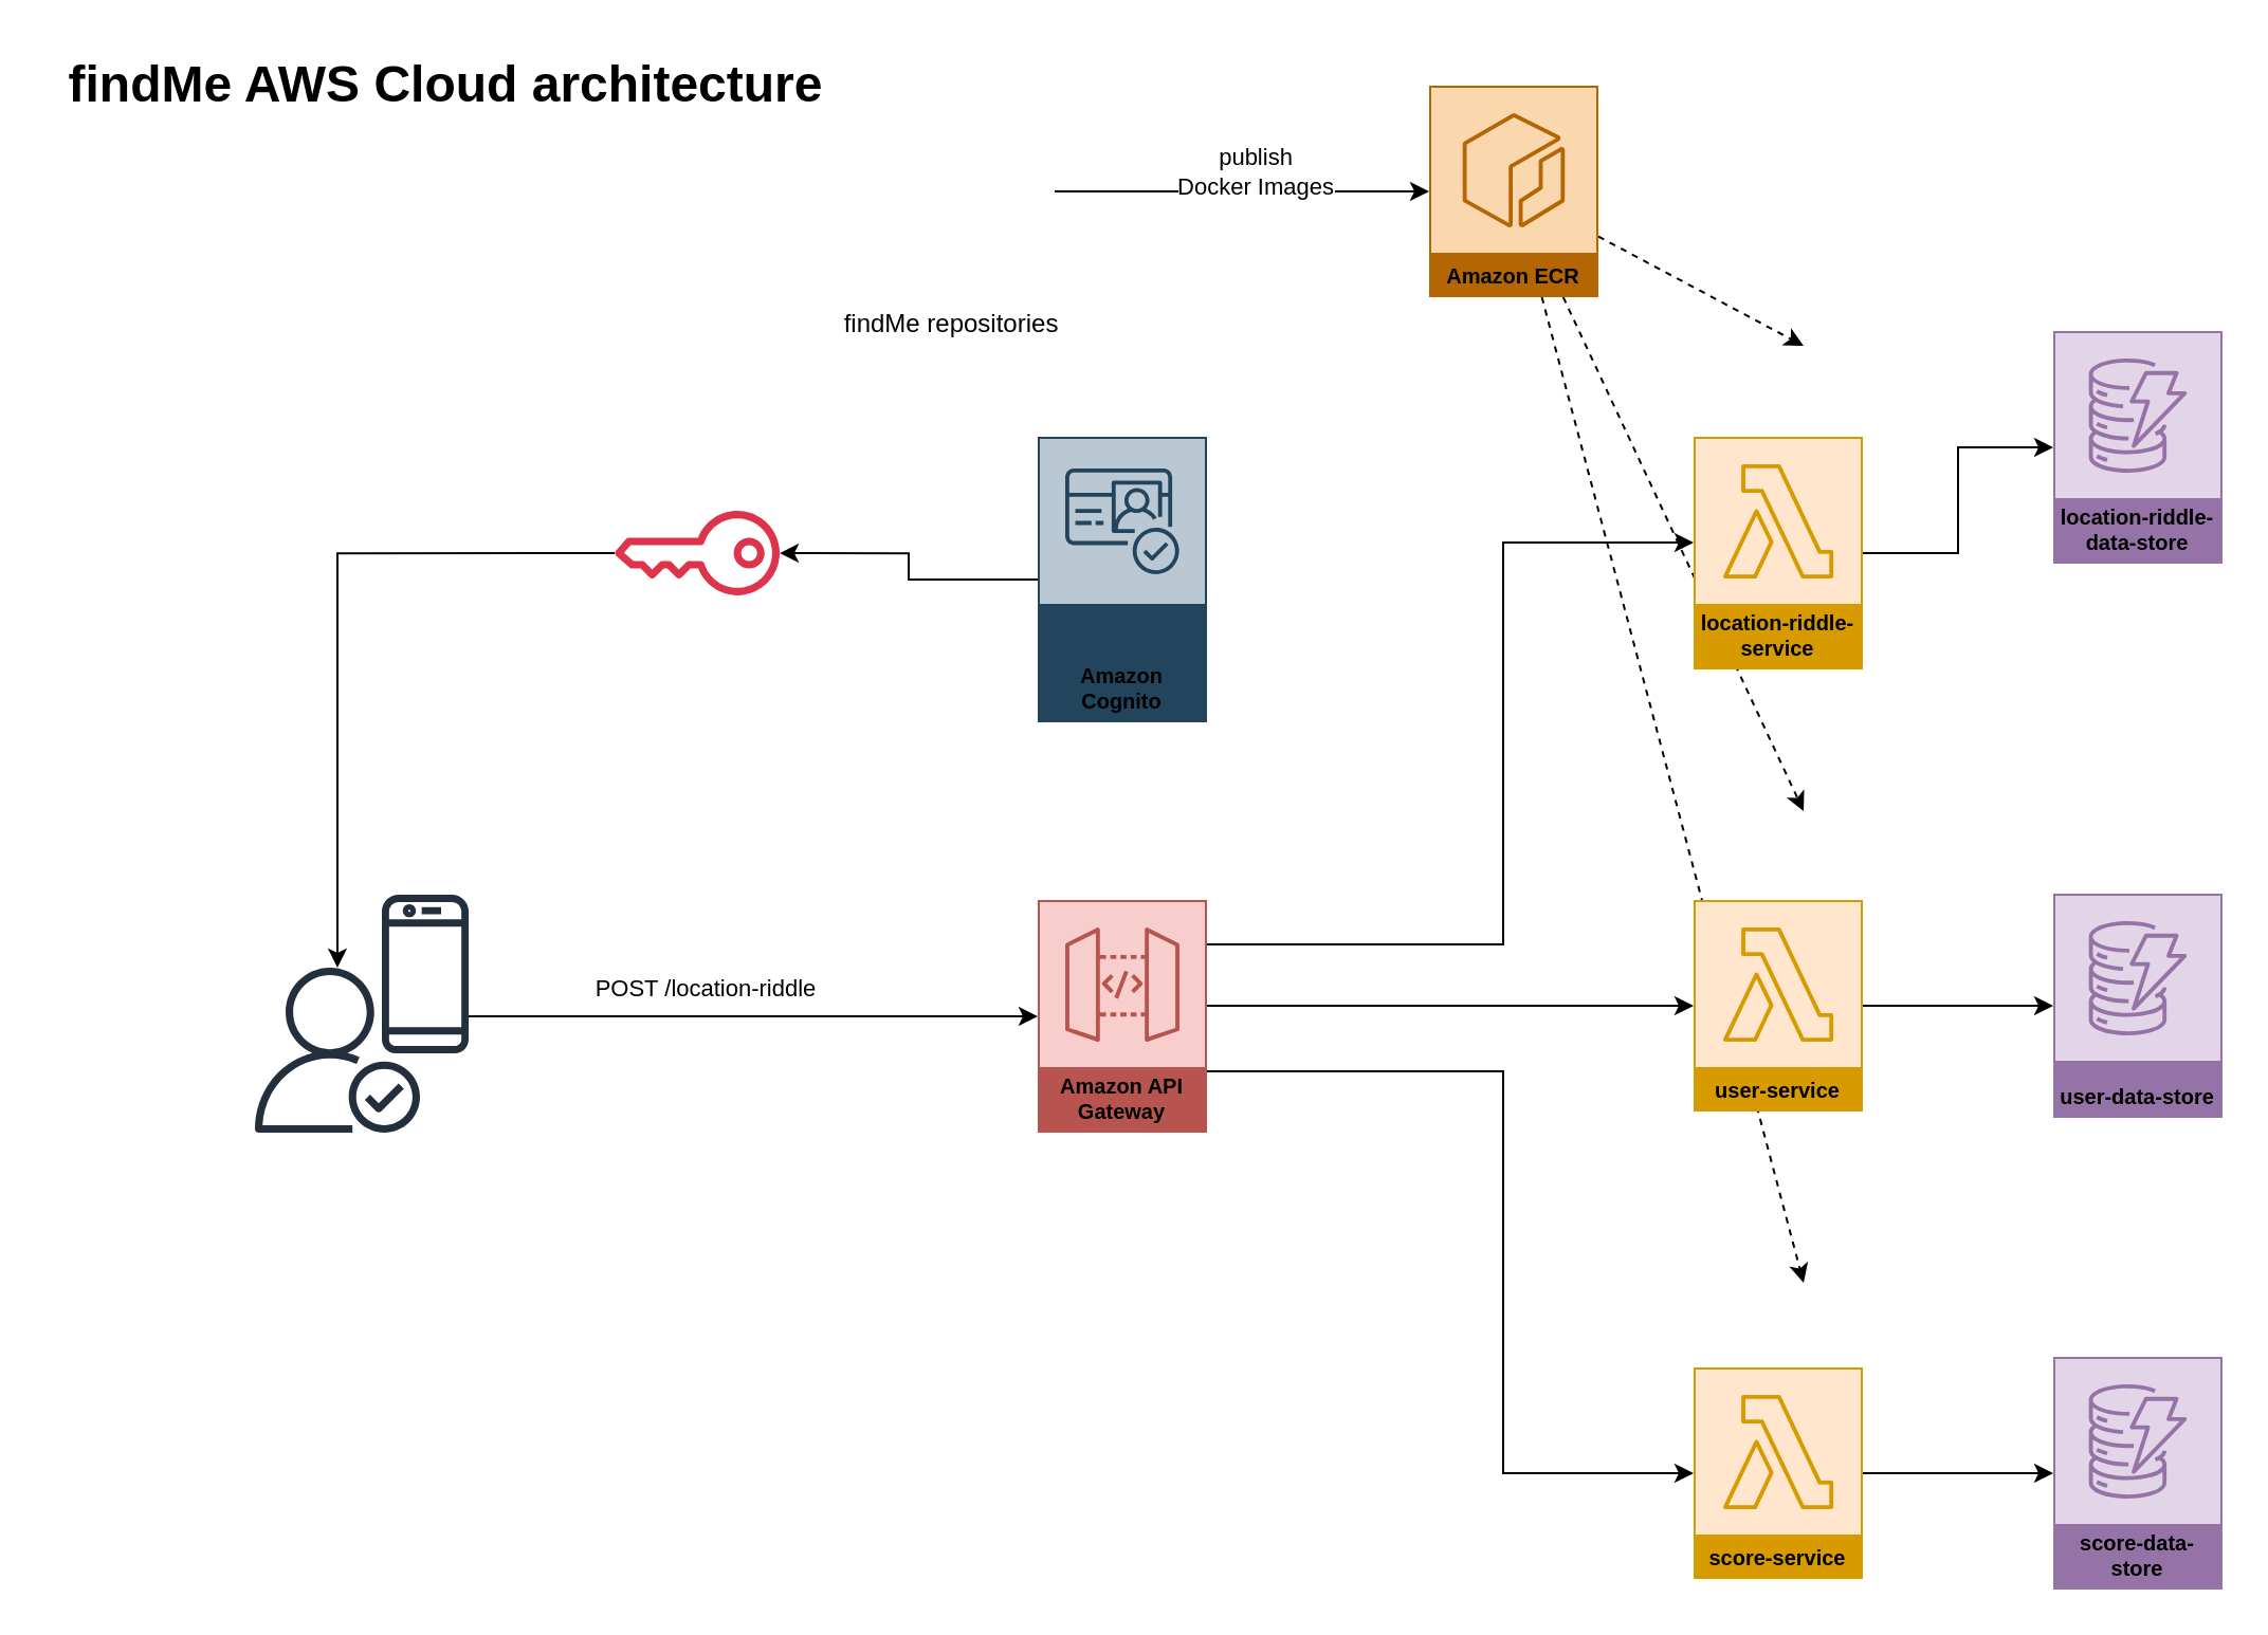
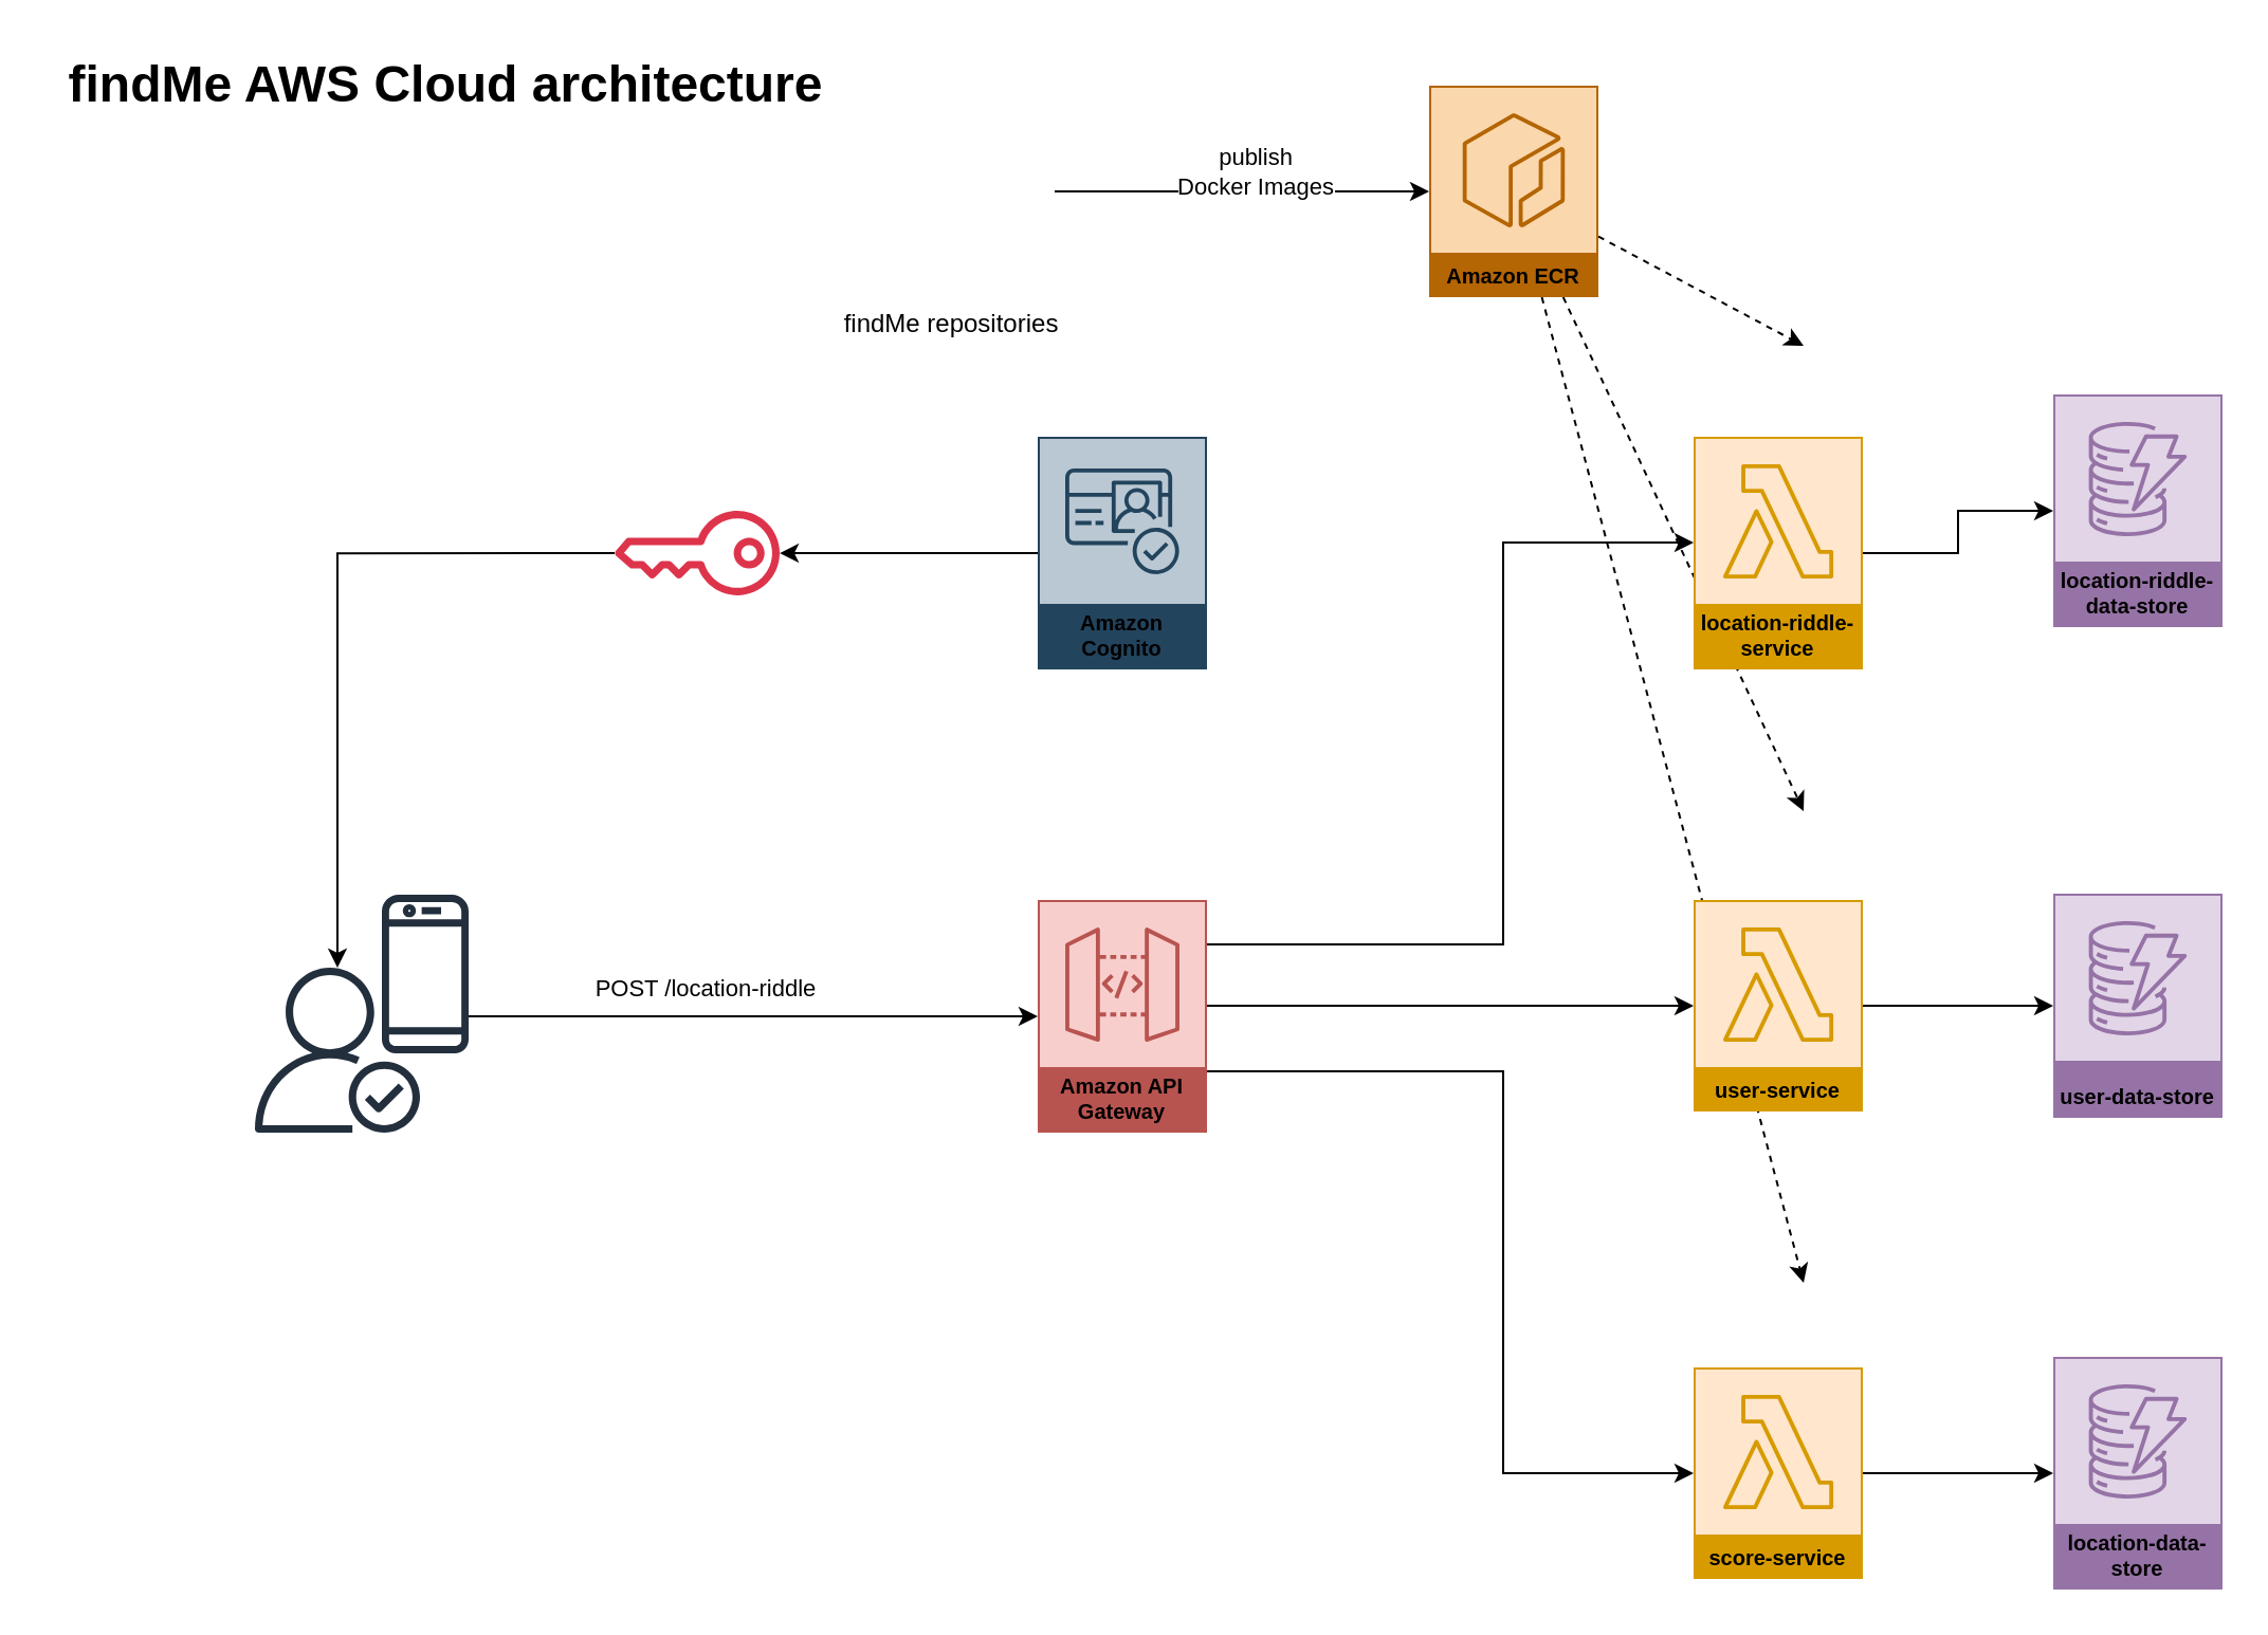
- <mxCell id="21" value="location-riddle-data-store" style="sketch=0;outlineConnect=0;strokeColor=#9673a6;fillColor=#e1d5e7;dashed=0;verticalLabelPosition=middle;verticalAlign=bottom;align=center;html=1;whiteSpace=wrap;fontSize=10;fontStyle=1;spacing=3;shape=mxgraph.aws4.productIcon;prIcon=mxgraph.aws4.dynamodb;" vertex="1" parent="1"><mxGeometry x="970" y="156" width="80" height="110" as="geometry" /></mxCell>
+ <mxCell id="21" value="location-riddle-data-store" style="sketch=0;outlineConnect=0;strokeColor=#9673a6;fillColor=#e1d5e7;dashed=0;verticalLabelPosition=middle;verticalAlign=bottom;align=center;html=1;whiteSpace=wrap;fontSize=10;fontStyle=1;spacing=3;shape=mxgraph.aws4.productIcon;prIcon=mxgraph.aws4.dynamodb;" vertex="1" parent="1"><mxGeometry x="970" y="186" width="80" height="110" as="geometry" /></mxCell>
- <mxCell id="10" value="Amazon Cognito" style="sketch=0;outlineConnect=0;strokeColor=#23445d;fillColor=#bac8d3;dashed=0;verticalLabelPosition=middle;verticalAlign=bottom;align=center;html=1;whiteSpace=wrap;fontSize=10;fontStyle=1;spacing=3;shape=mxgraph.aws4.productIcon;prIcon=mxgraph.aws4.cognito;" vertex="1" parent="1"><mxGeometry x="490" y="206" width="80" height="135" as="geometry" /></mxCell>
+ <mxCell id="10" value="Amazon Cognito" style="sketch=0;outlineConnect=0;strokeColor=#23445d;fillColor=#bac8d3;dashed=0;verticalLabelPosition=middle;verticalAlign=bottom;align=center;html=1;whiteSpace=wrap;fontSize=10;fontStyle=1;spacing=3;shape=mxgraph.aws4.productIcon;prIcon=mxgraph.aws4.cognito;" vertex="1" parent="1"><mxGeometry x="490" y="206" width="80" height="110" as="geometry" /></mxCell>
- <mxCell id="23" value="score-data-store" style="sketch=0;outlineConnect=0;strokeColor=#9673a6;fillColor=#e1d5e7;dashed=0;verticalLabelPosition=middle;verticalAlign=bottom;align=center;html=1;whiteSpace=wrap;fontSize=10;fontStyle=1;spacing=3;shape=mxgraph.aws4.productIcon;prIcon=mxgraph.aws4.dynamodb;" vertex="1" parent="1"><mxGeometry x="970" y="641" width="80" height="110" as="geometry" /></mxCell>
+ <mxCell id="23" value="location-data-store" style="sketch=0;outlineConnect=0;strokeColor=#9673a6;fillColor=#e1d5e7;dashed=0;verticalLabelPosition=middle;verticalAlign=bottom;align=center;html=1;whiteSpace=wrap;fontSize=10;fontStyle=1;spacing=3;shape=mxgraph.aws4.productIcon;prIcon=mxgraph.aws4.dynamodb;" vertex="1" parent="1"><mxGeometry x="970" y="641" width="80" height="110" as="geometry" /></mxCell>
